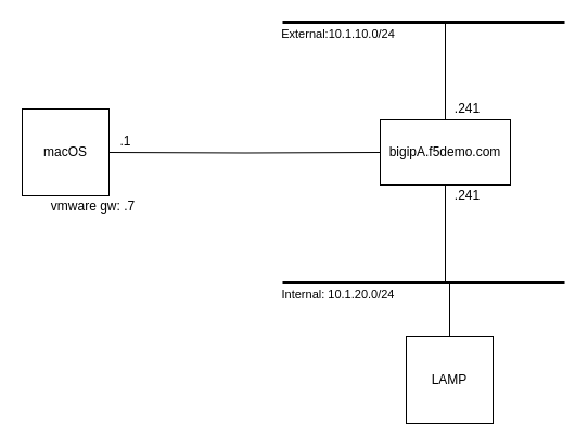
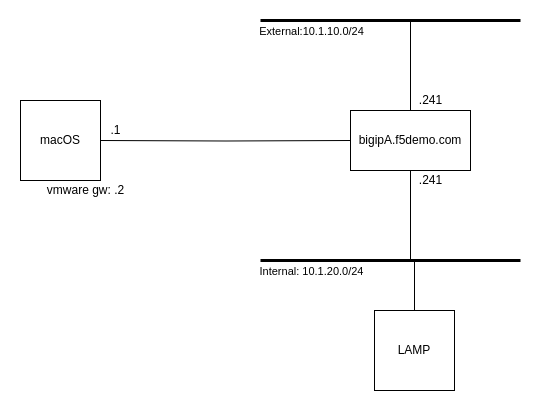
- <mxCell id="15" value="vmware gw: .7" style="text;html=1;resizable=0;autosize=1;align=center;verticalAlign=middle;points=[];fillColor=none;strokeColor=none;rounded=0;" vertex="1" parent="1"><mxGeometry x="40" y="180" width="90" height="20" as="geometry" /></mxCell>
+ <mxCell id="15" value="vmware gw: .2" style="text;html=1;resizable=0;autosize=1;align=center;verticalAlign=middle;points=[];fillColor=none;strokeColor=none;rounded=0;" vertex="1" parent="1"><mxGeometry x="40" y="180" width="90" height="20" as="geometry" /></mxCell>
